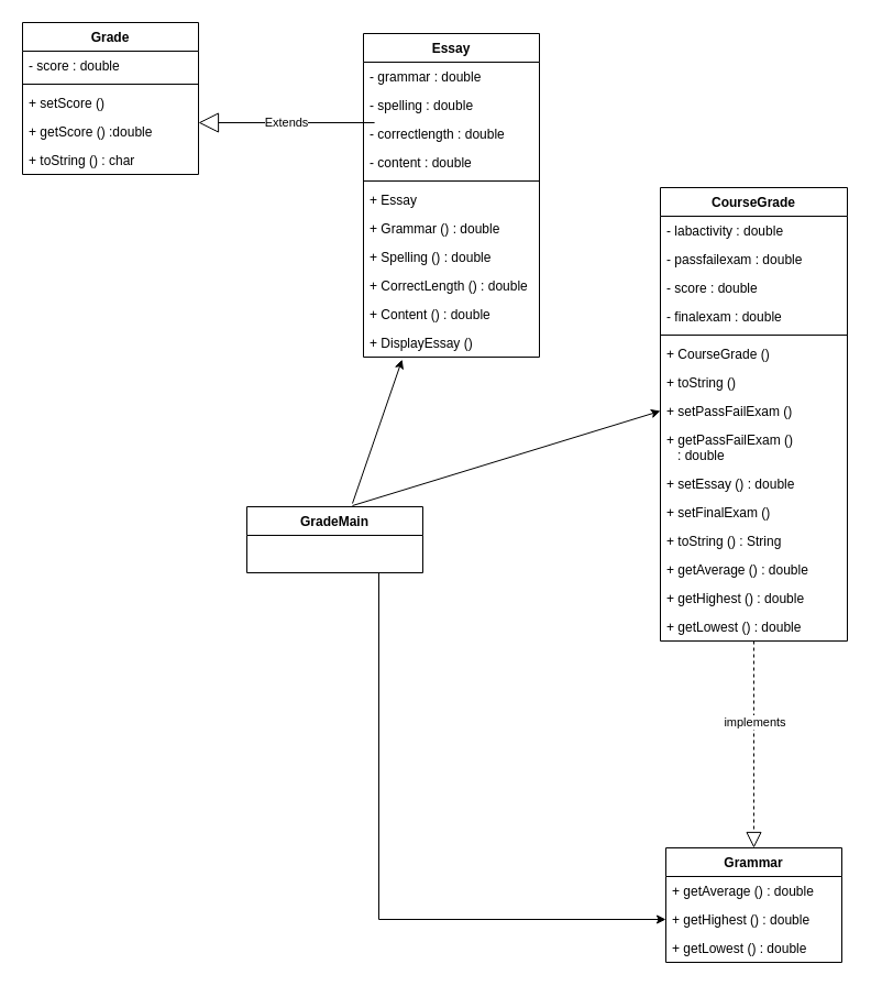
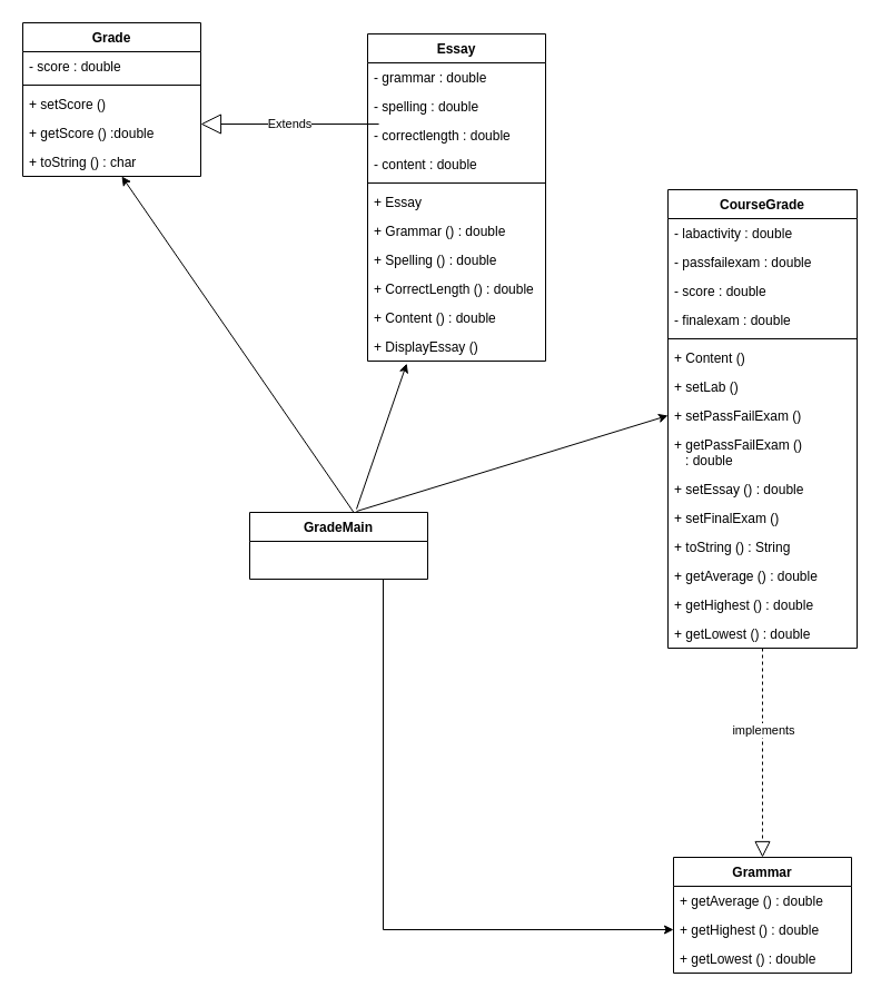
+ <mxCell id="37" value="" style="endArrow=classic;html=1;exitX=0.587;exitY=0.01;exitDx=0;exitDy=0;exitPerimeter=0;" edge="1" parent="1" source="41" target="7"><mxGeometry width="50" height="50" relative="1" as="geometry"><mxPoint x="320" y="455" as="sourcePoint" /><mxPoint x="139.2" y="209.792" as="targetPoint" /></mxGeometry></mxCell>
- <mxCell id="27" value="+ CourseGrade ()" style="text;strokeColor=none;fillColor=none;align=left;verticalAlign=top;spacingLeft=4;spacingRight=4;overflow=hidden;rotatable=0;points=[[0,0.5],[1,0.5]];portConstraint=eastwest;" vertex="1" parent="21"><mxGeometry y="138" width="170" height="26" as="geometry" /></mxCell>
+ <mxCell id="27" value="+ Content ()" style="text;strokeColor=none;fillColor=none;align=left;verticalAlign=top;spacingLeft=4;spacingRight=4;overflow=hidden;rotatable=0;points=[[0,0.5],[1,0.5]];portConstraint=eastwest;" vertex="1" parent="21"><mxGeometry y="138" width="170" height="26" as="geometry" /></mxCell>
- <mxCell id="28" value="+ toString ()" style="text;strokeColor=none;fillColor=none;align=left;verticalAlign=top;spacingLeft=4;spacingRight=4;overflow=hidden;rotatable=0;points=[[0,0.5],[1,0.5]];portConstraint=eastwest;" vertex="1" parent="21"><mxGeometry y="164" width="170" height="26" as="geometry" /></mxCell>
+ <mxCell id="28" value="+ setLab ()" style="text;strokeColor=none;fillColor=none;align=left;verticalAlign=top;spacingLeft=4;spacingRight=4;overflow=hidden;rotatable=0;points=[[0,0.5],[1,0.5]];portConstraint=eastwest;" vertex="1" parent="21"><mxGeometry y="164" width="170" height="26" as="geometry" /></mxCell>
